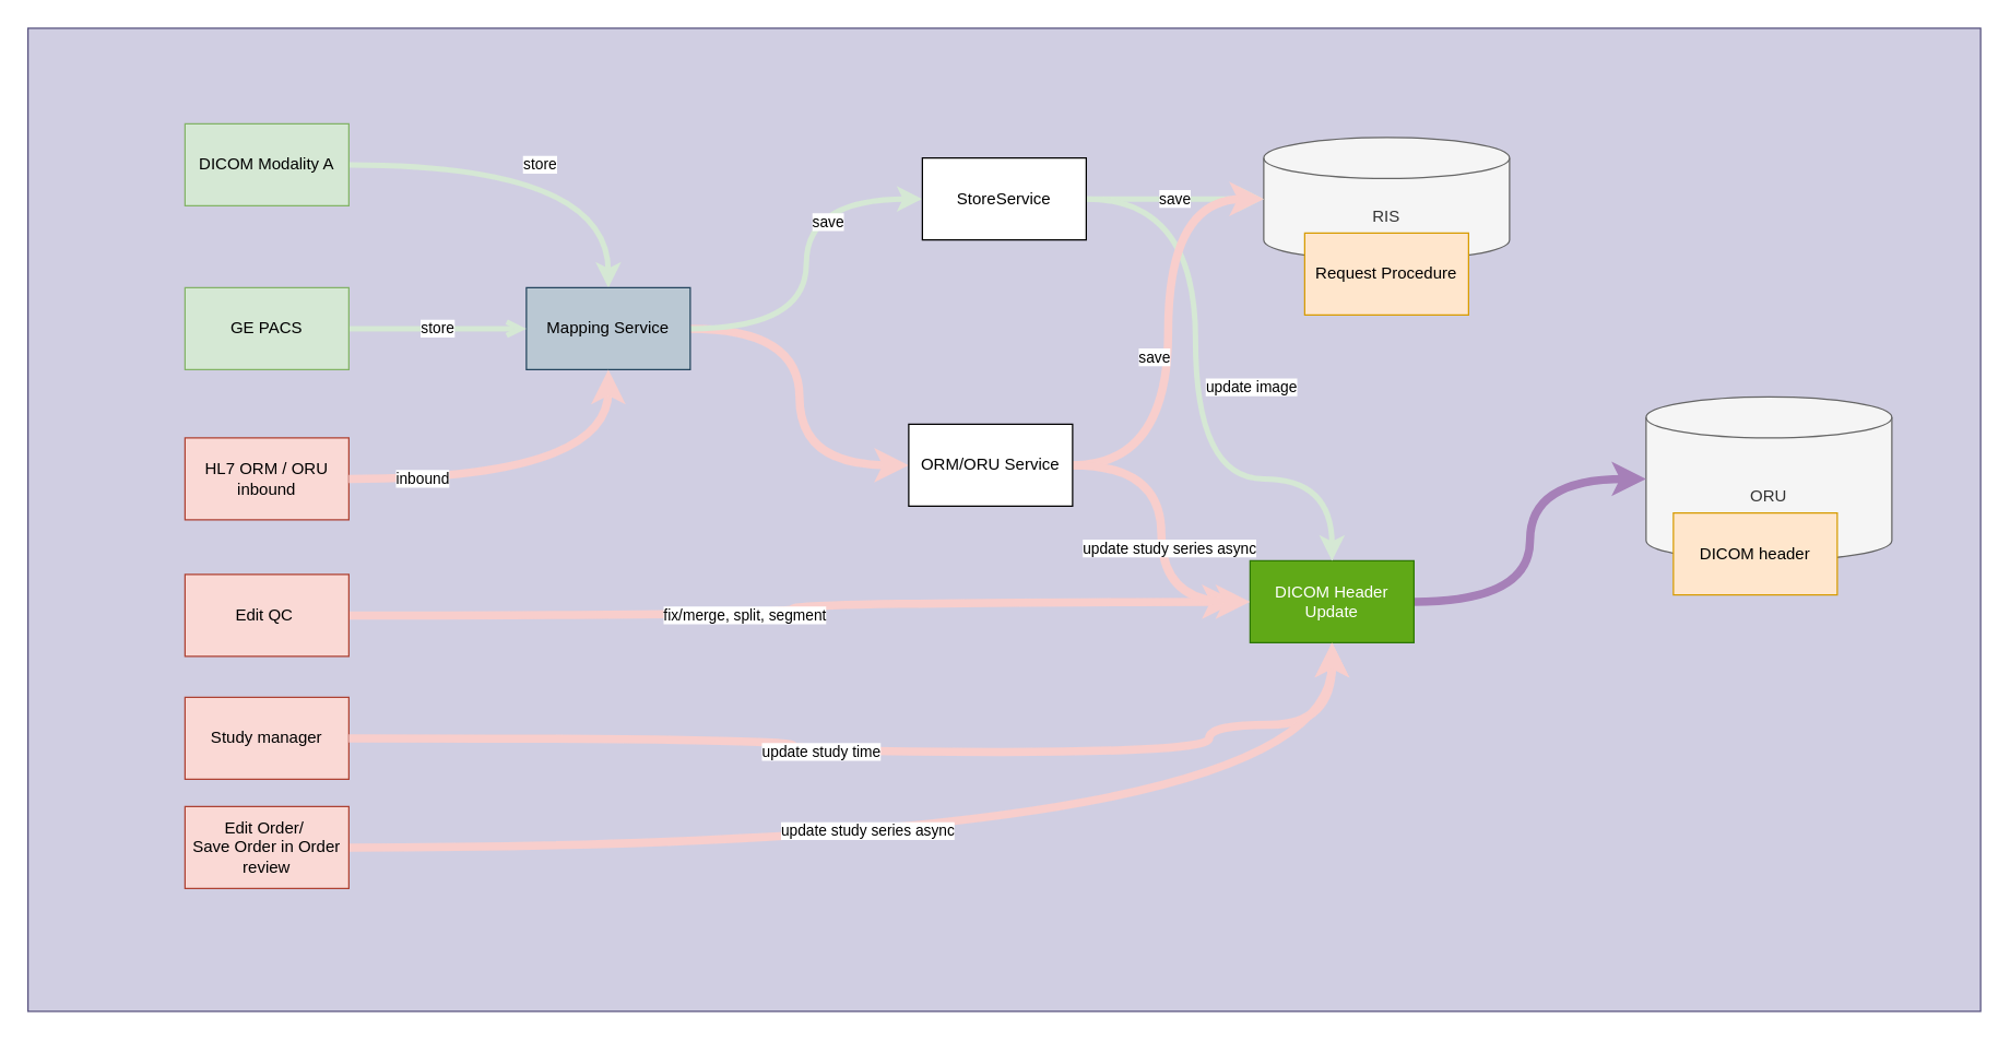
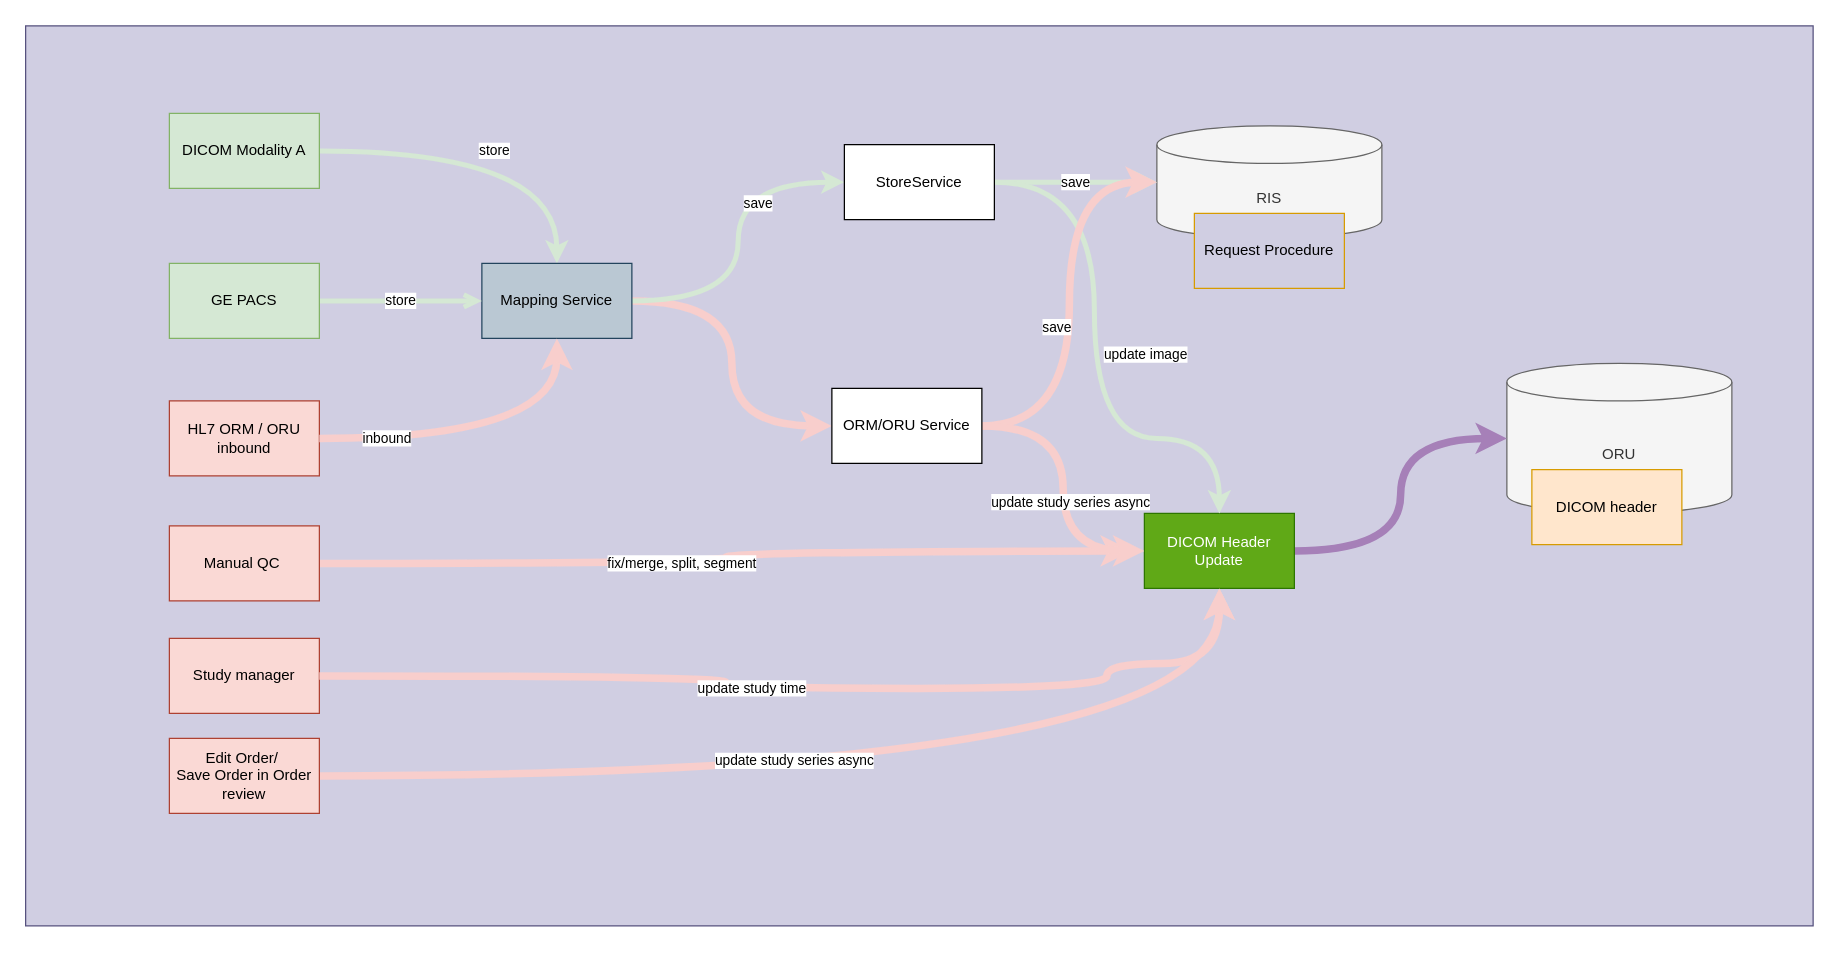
- <mxCell id="12" value="Request Procedure" style="rounded=0;whiteSpace=wrap;html=1;fillColor=#ffe6cc;strokeColor=#d79b00;" parent="1" vertex="1"><mxGeometry x="955" y="170" width="120" height="60" as="geometry" /></mxCell>
+ <mxCell id="12" value="Request Procedure" style="rounded=0;whiteSpace=wrap;html=1;fillColor=#d0cee2;strokeColor=#d79b00;" parent="1" vertex="1"><mxGeometry x="955" y="170" width="120" height="60" as="geometry" /></mxCell>
- <mxCell id="17" value="Edit QC&amp;nbsp;" style="rounded=0;whiteSpace=wrap;html=1;labelBackgroundColor=none;fillColor=#fad9d5;strokeColor=#ae4132;" parent="1" vertex="1"><mxGeometry x="135" y="420" width="120" height="60" as="geometry" /></mxCell>
+ <mxCell id="17" value="Manual QC&amp;nbsp;" style="rounded=0;whiteSpace=wrap;html=1;labelBackgroundColor=none;fillColor=#fad9d5;strokeColor=#ae4132;" parent="1" vertex="1"><mxGeometry x="135" y="420" width="120" height="60" as="geometry" /></mxCell>
